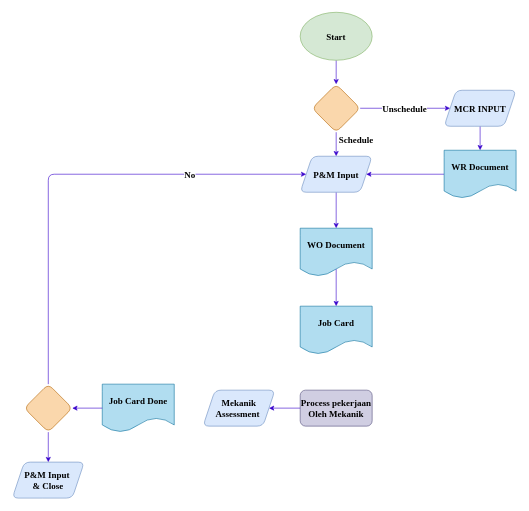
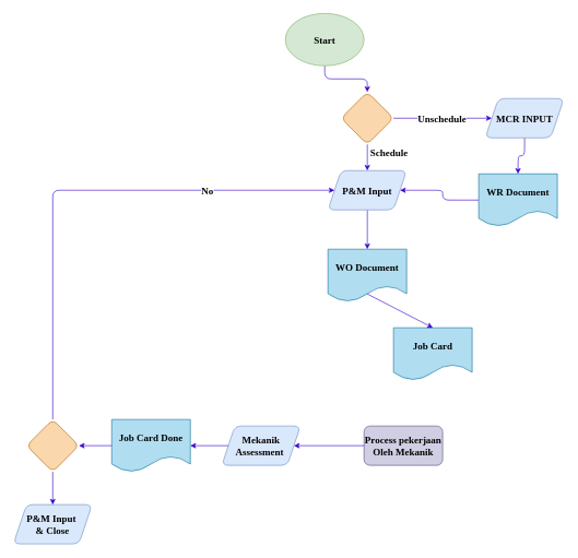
- <mxCell id="3" value="&lt;b style=&quot;font-size: 15px;&quot;&gt;Start&lt;/b&gt;" style="ellipse;whiteSpace=wrap;html=1;hachureGap=4;fontFamily=Architects Daughter;fontSource=https%3A%2F%2Ffonts.googleapis.com%2Fcss%3Ffamily%3DArchitects%2BDaughter;fillColor=#d5e8d4;strokeColor=#82b366;rounded=1;fontSize=15;" parent="1" vertex="1"><mxGeometry x="500" y="20" width="120" height="80" as="geometry" /></mxCell>
+ <mxCell id="3" value="&lt;b style=&quot;font-size: 15px;&quot;&gt;Start&lt;/b&gt;" style="ellipse;whiteSpace=wrap;html=1;hachureGap=4;fontFamily=Architects Daughter;fontSource=https%3A%2F%2Ffonts.googleapis.com%2Fcss%3Ffamily%3DArchitects%2BDaughter;fillColor=#d5e8d4;strokeColor=#82b366;rounded=1;fontSize=15;" parent="1" vertex="1"><mxGeometry x="435" y="20" width="120" height="80" as="geometry" /></mxCell>
- <mxCell id="14" value="&lt;b style=&quot;font-size: 15px;&quot;&gt;WR Document&lt;/b&gt;" style="shape=document;whiteSpace=wrap;html=1;boundedLbl=1;hachureGap=4;fontFamily=Architects Daughter;fontSource=https%3A%2F%2Ffonts.googleapis.com%2Fcss%3Ffamily%3DArchitects%2BDaughter;fillColor=#b1ddf0;strokeColor=#10739e;rounded=1;fontSize=15;" parent="1" vertex="1"><mxGeometry x="740" y="250" width="120" height="80" as="geometry" /></mxCell>
+ <mxCell id="14" value="&lt;b style=&quot;font-size: 15px;&quot;&gt;WR Document&lt;/b&gt;" style="shape=document;whiteSpace=wrap;html=1;boundedLbl=1;hachureGap=4;fontFamily=Architects Daughter;fontSource=https%3A%2F%2Ffonts.googleapis.com%2Fcss%3Ffamily%3DArchitects%2BDaughter;fillColor=#b1ddf0;strokeColor=#10739e;rounded=1;fontSize=15;" parent="1" vertex="1"><mxGeometry x="730" y="265" width="120" height="80" as="geometry" /></mxCell>
- <mxCell id="16" value="&lt;b style=&quot;font-size: 15px;&quot;&gt;Job Card&lt;/b&gt;" style="shape=document;whiteSpace=wrap;html=1;boundedLbl=1;hachureGap=4;fontFamily=Architects Daughter;fontSource=https%3A%2F%2Ffonts.googleapis.com%2Fcss%3Ffamily%3DArchitects%2BDaughter;fillColor=#b1ddf0;strokeColor=#10739e;rounded=1;fontSize=15;" parent="1" vertex="1"><mxGeometry x="500" y="510" width="120" height="80" as="geometry" /></mxCell>
+ <mxCell id="16" value="&lt;b style=&quot;font-size: 15px;&quot;&gt;Job Card&lt;/b&gt;" style="shape=document;whiteSpace=wrap;html=1;boundedLbl=1;hachureGap=4;fontFamily=Architects Daughter;fontSource=https%3A%2F%2Ffonts.googleapis.com%2Fcss%3Ffamily%3DArchitects%2BDaughter;fillColor=#b1ddf0;strokeColor=#10739e;rounded=1;fontSize=15;" parent="1" vertex="1"><mxGeometry x="600" y="500" width="120" height="80" as="geometry" /></mxCell>
+ <mxCell id="26" style="edgeStyle=orthogonalEdgeStyle;rounded=1;hachureGap=4;orthogonalLoop=1;jettySize=auto;html=1;exitX=0;exitY=0.5;exitDx=0;exitDy=0;fontFamily=Architects Daughter;fontSource=https%3A%2F%2Ffonts.googleapis.com%2Fcss%3Ffamily%3DArchitects%2BDaughter;fillColor=#6a00ff;strokeColor=#3700CC;entryX=1;entryY=0.5;entryDx=0;entryDy=0;fontSize=15;" edge="1" parent="1" source="24" target="22"><mxGeometry relative="1" as="geometry"><mxPoint x="510" y="690" as="sourcePoint" /><mxPoint x="450" y="690" as="targetPoint" /></mxGeometry></mxCell>
- <mxCell id="8" value="&lt;b style=&quot;font-size: 15px;&quot;&gt;Process pekerjaan Oleh Mekanik&lt;/b&gt;" style="rounded=1;whiteSpace=wrap;html=1;hachureGap=4;fontFamily=Architects Daughter;fontSource=https%3A%2F%2Ffonts.googleapis.com%2Fcss%3Ffamily%3DArchitects%2BDaughter;fillColor=#d0cee2;strokeColor=#56517e;fontSize=15;" parent="1" vertex="1"><mxGeometry x="500" y="650" width="120" height="60" as="geometry" /></mxCell>
+ <mxCell id="8" value="&lt;b style=&quot;font-size: 15px;&quot;&gt;Process pekerjaan Oleh Mekanik&lt;/b&gt;" style="rounded=1;whiteSpace=wrap;html=1;hachureGap=4;fontFamily=Architects Daughter;fontSource=https%3A%2F%2Ffonts.googleapis.com%2Fcss%3Ffamily%3DArchitects%2BDaughter;fillColor=#d0cee2;strokeColor=#56517e;fontSize=15;" parent="1" vertex="1"><mxGeometry x="555" y="650" width="120" height="60" as="geometry" /></mxCell>
